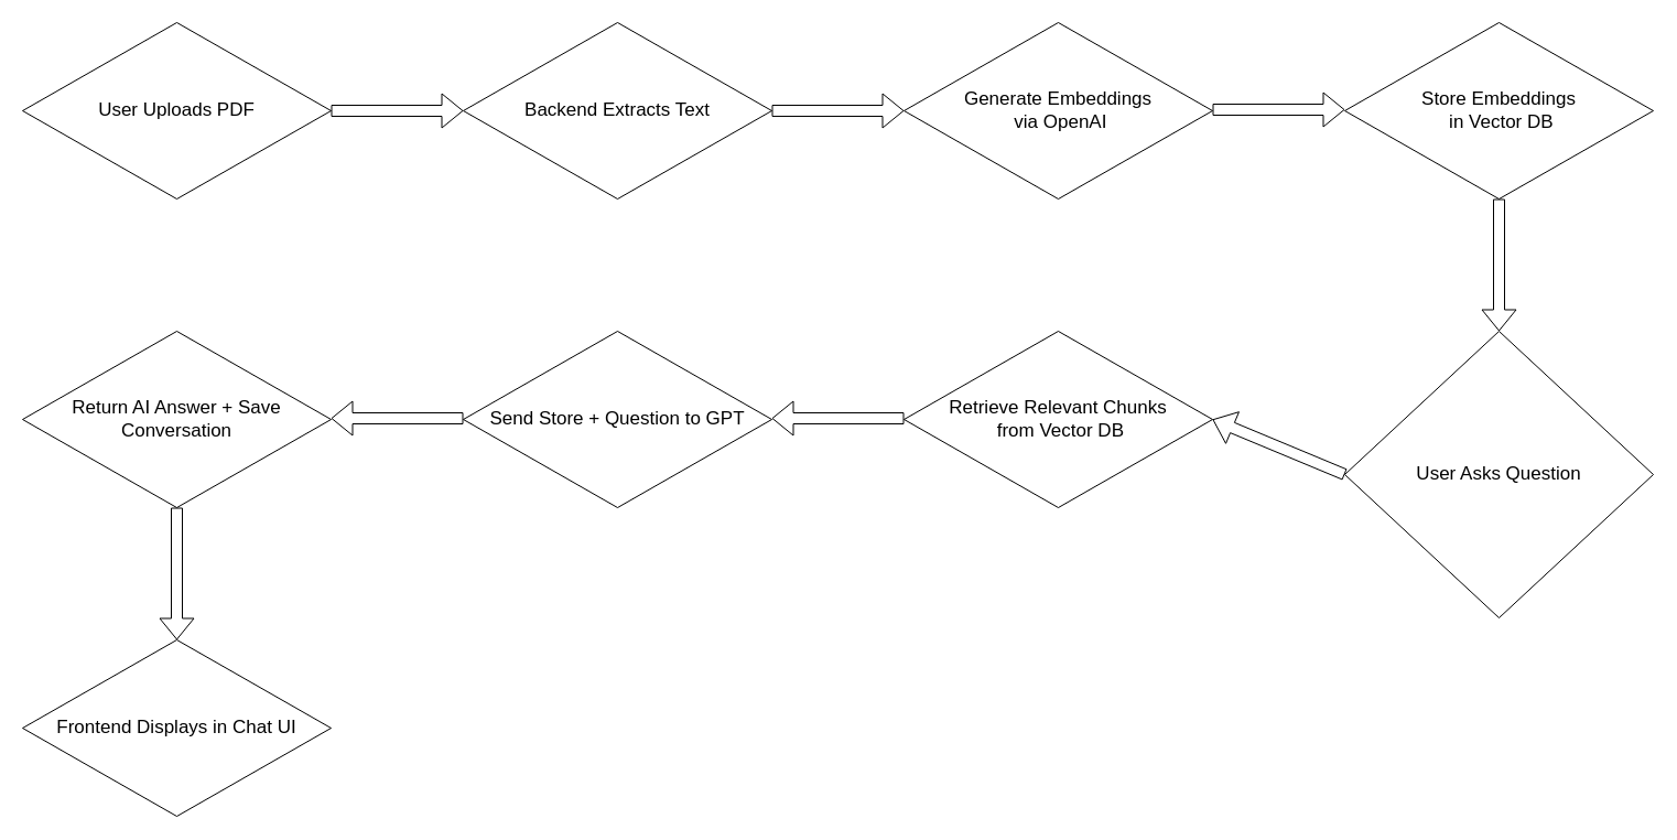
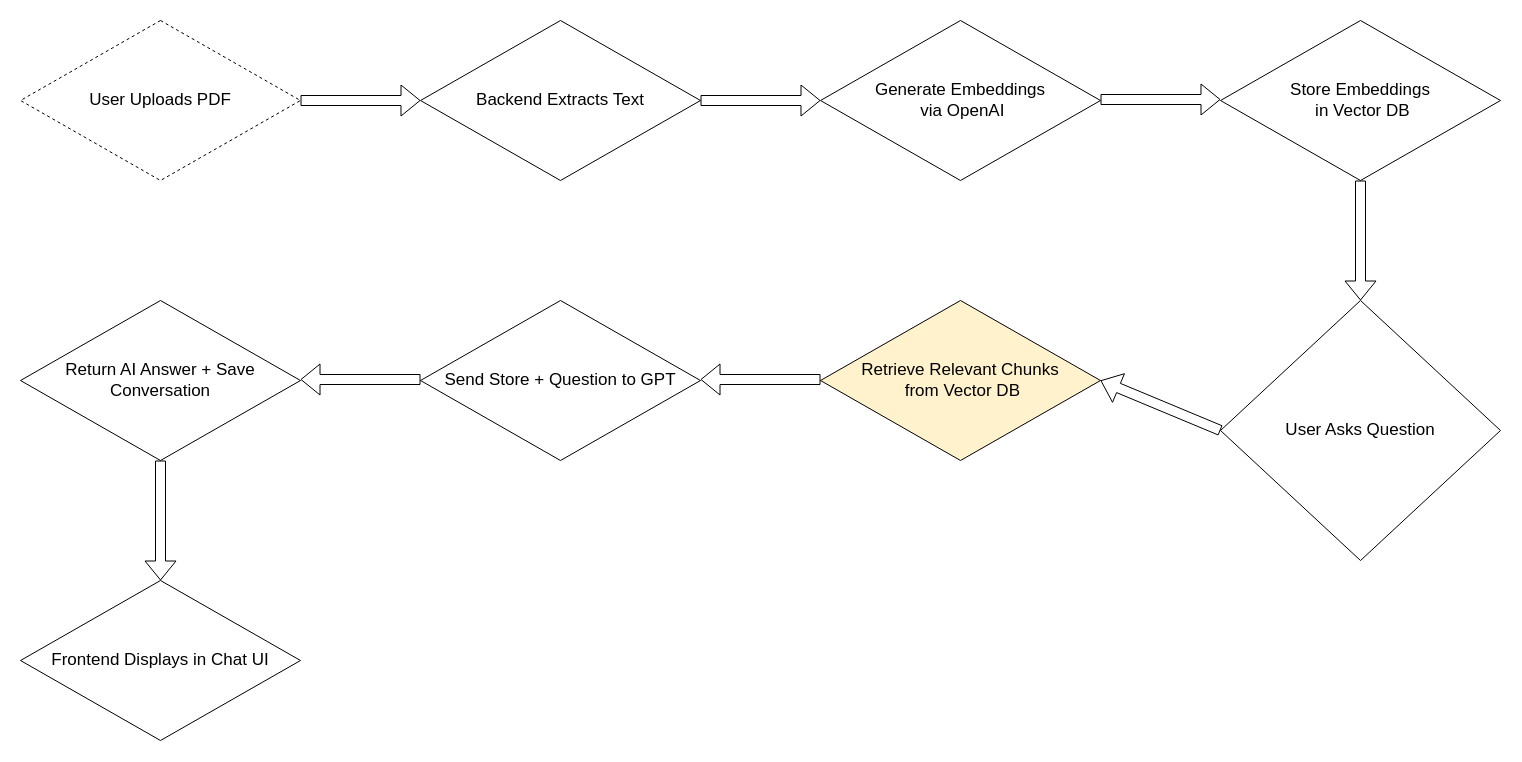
- <mxCell id="2" value="&lt;font style=&quot;font-size: 17px;&quot; face=&quot;Helvetica&quot;&gt;User Uploads PDF&lt;/font&gt;" style="rhombus;whiteSpace=wrap;html=1;hachureGap=4;fontFamily=Architects Daughter;fontSource=https%3A%2F%2Ffonts.googleapis.com%2Fcss%3Ffamily%3DArchitects%2BDaughter;" vertex="1" parent="1"><mxGeometry x="20" y="20" width="280" height="160" as="geometry" /></mxCell>
+ <mxCell id="2" value="&lt;font style=&quot;font-size: 17px;&quot; face=&quot;Helvetica&quot;&gt;User Uploads PDF&lt;/font&gt;" style="rhombus;whiteSpace=wrap;html=1;hachureGap=4;fontFamily=Architects Daughter;fontSource=https%3A%2F%2Ffonts.googleapis.com%2Fcss%3Ffamily%3DArchitects%2BDaughter;dashed=1;" vertex="1" parent="1"><mxGeometry x="20" y="20" width="280" height="160" as="geometry" /></mxCell>
- <mxCell id="10" value="&lt;span style=&quot;font-family: Helvetica; font-size: 17px;&quot;&gt;Retrieve Relevant Chunks&lt;/span&gt;&lt;div&gt;&lt;span style=&quot;font-family: Helvetica; font-size: 17px;&quot;&gt;&amp;nbsp;from Vector DB&lt;/span&gt;&lt;/div&gt;" style="rhombus;whiteSpace=wrap;html=1;hachureGap=4;fontFamily=Architects Daughter;fontSource=https%3A%2F%2Ffonts.googleapis.com%2Fcss%3Ffamily%3DArchitects%2BDaughter;" vertex="1" parent="1"><mxGeometry x="820" y="300" width="280" height="160" as="geometry" /></mxCell>
+ <mxCell id="10" value="&lt;span style=&quot;font-family: Helvetica; font-size: 17px;&quot;&gt;Retrieve Relevant Chunks&lt;/span&gt;&lt;div&gt;&lt;span style=&quot;font-family: Helvetica; font-size: 17px;&quot;&gt;&amp;nbsp;from Vector DB&lt;/span&gt;&lt;/div&gt;" style="rhombus;whiteSpace=wrap;html=1;hachureGap=4;fontFamily=Architects Daughter;fontSource=https%3A%2F%2Ffonts.googleapis.com%2Fcss%3Ffamily%3DArchitects%2BDaughter;fillColor=#fff2cc;" vertex="1" parent="1"><mxGeometry x="820" y="300" width="280" height="160" as="geometry" /></mxCell>
